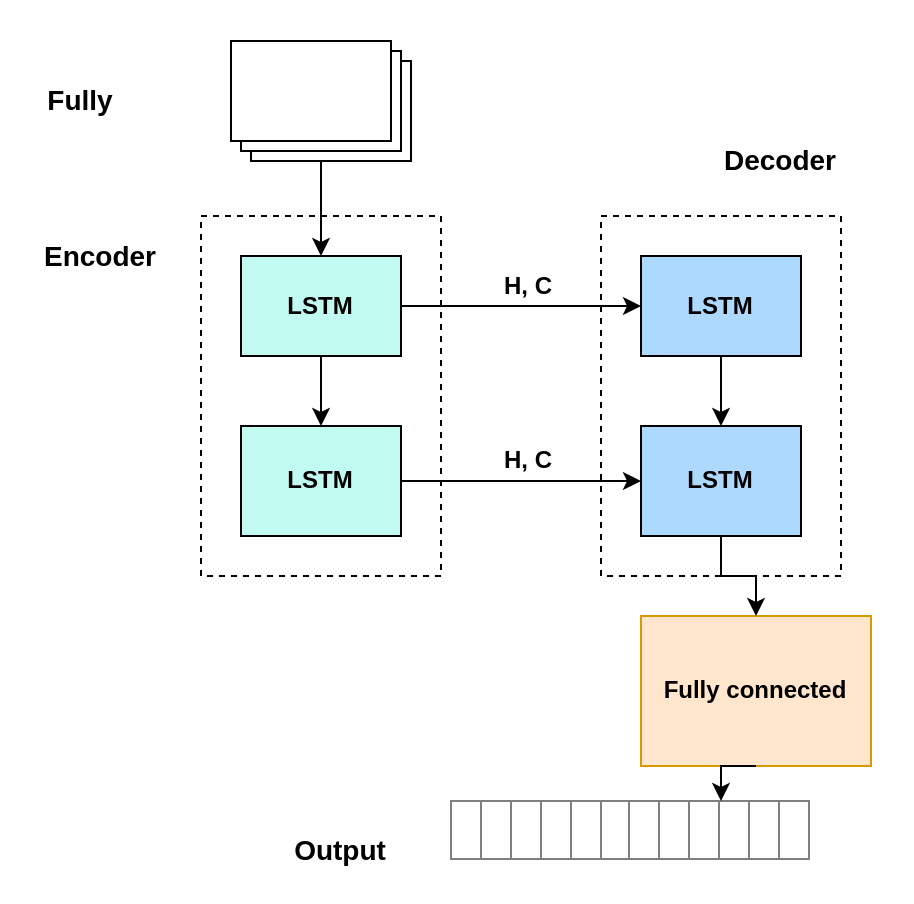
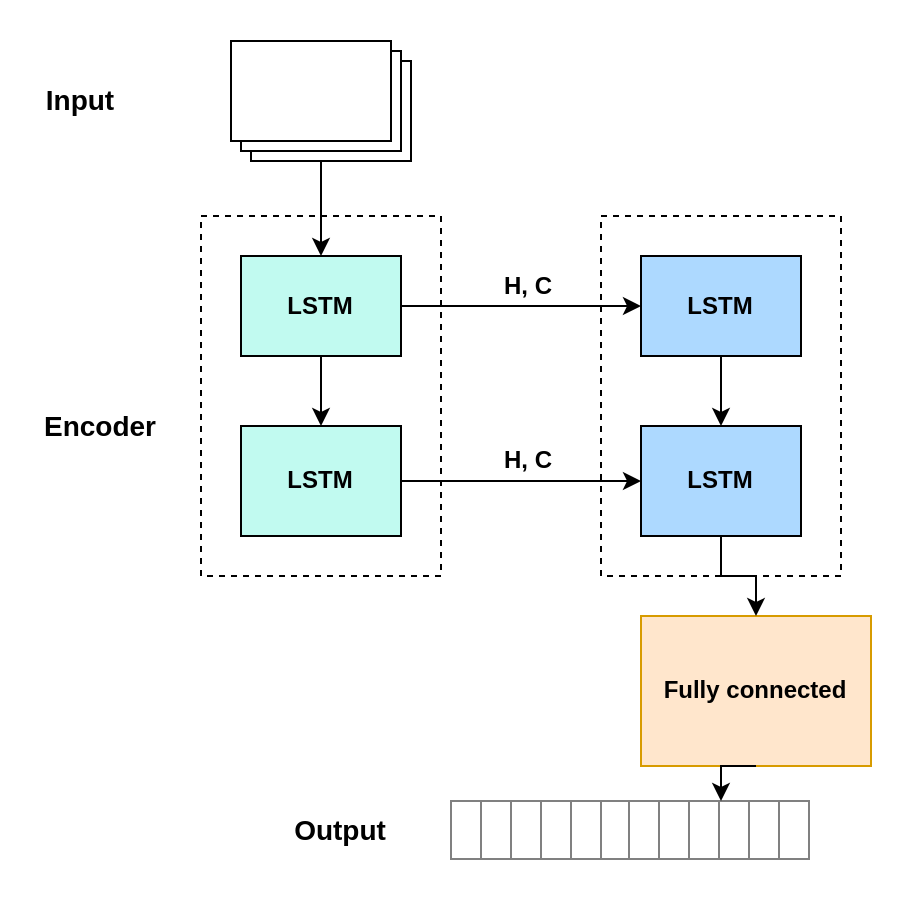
- <mxCell id="9" value="&lt;b&gt;&lt;font style=&quot;font-size: 14px&quot;&gt;Fully&lt;br&gt;&lt;/font&gt;&lt;/b&gt;" style="text;html=1;strokeColor=none;fillColor=none;align=center;verticalAlign=middle;whiteSpace=wrap;rounded=0;" vertex="1" parent="1"><mxGeometry x="20" y="40" width="40" height="20" as="geometry" /></mxCell>
+ <mxCell id="9" value="&lt;b&gt;&lt;font style=&quot;font-size: 14px&quot;&gt;Input&lt;br&gt;&lt;/font&gt;&lt;/b&gt;" style="text;html=1;strokeColor=none;fillColor=none;align=center;verticalAlign=middle;whiteSpace=wrap;rounded=0;" vertex="1" parent="1"><mxGeometry x="20" y="40" width="40" height="20" as="geometry" /></mxCell>
- <mxCell id="16" value="&lt;b&gt;&lt;font style=&quot;font-size: 14px&quot;&gt;Decoder&lt;br&gt;&lt;/font&gt;&lt;/b&gt;" style="text;html=1;strokeColor=none;fillColor=none;align=center;verticalAlign=middle;whiteSpace=wrap;rounded=0;" vertex="1" parent="1"><mxGeometry x="360" y="70" width="60" height="20" as="geometry" /></mxCell>
- <mxCell id="8" value="&lt;b&gt;&lt;font style=&quot;font-size: 14px&quot;&gt;Encoder&lt;/font&gt;&lt;/b&gt;" style="text;html=1;strokeColor=none;fillColor=none;align=center;verticalAlign=middle;whiteSpace=wrap;rounded=0;" vertex="1" parent="1"><mxGeometry x="20" y="117.5" width="60" height="20" as="geometry" /></mxCell>
+ <mxCell id="8" value="&lt;b&gt;&lt;font style=&quot;font-size: 14px&quot;&gt;Encoder&lt;/font&gt;&lt;/b&gt;" style="text;html=1;strokeColor=none;fillColor=none;align=center;verticalAlign=middle;whiteSpace=wrap;rounded=0;" vertex="1" parent="1"><mxGeometry x="20" y="202.5" width="60" height="20" as="geometry" /></mxCell>
- <mxCell id="22" value="&lt;b&gt;&lt;font style=&quot;font-size: 14px&quot;&gt;Output&lt;/font&gt;&lt;/b&gt;" style="text;html=1;strokeColor=none;fillColor=none;align=center;verticalAlign=middle;whiteSpace=wrap;rounded=0;" vertex="1" parent="1"><mxGeometry x="140" y="415" width="60" height="20" as="geometry" /></mxCell>
+ <mxCell id="22" value="&lt;b&gt;&lt;font style=&quot;font-size: 14px&quot;&gt;Output&lt;/font&gt;&lt;/b&gt;" style="text;html=1;strokeColor=none;fillColor=none;align=center;verticalAlign=middle;whiteSpace=wrap;rounded=0;" vertex="1" parent="1"><mxGeometry x="140" y="405" width="60" height="20" as="geometry" /></mxCell>
